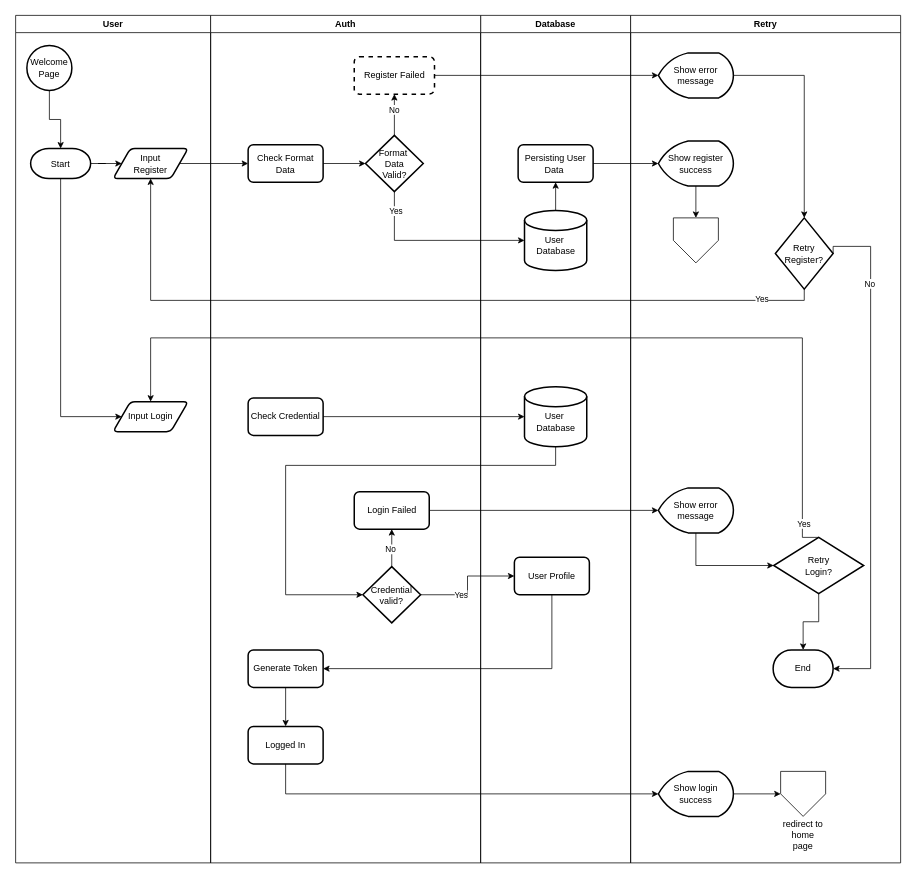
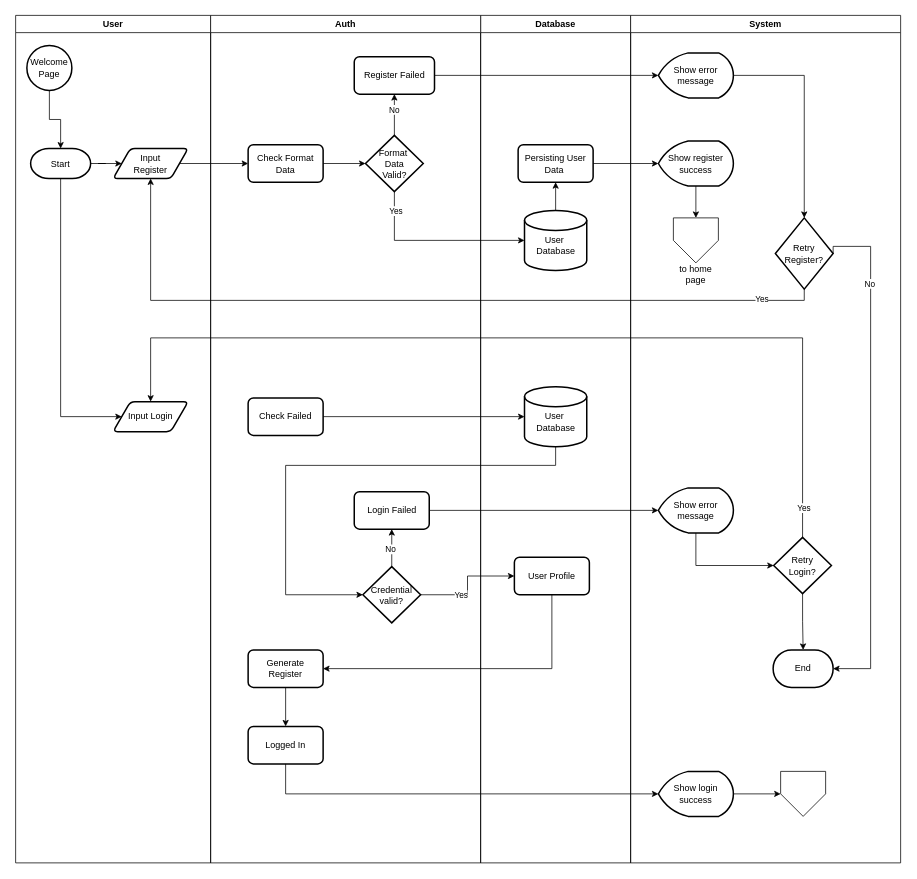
- <mxCell id="8" value="Retry" style="swimlane;whiteSpace=wrap;html=1;" vertex="1" parent="1"><mxGeometry x="840" y="20" width="360" height="1130" as="geometry" /></mxCell>
+ <mxCell id="8" value="System" style="swimlane;whiteSpace=wrap;html=1;" vertex="1" parent="1"><mxGeometry x="840" y="20" width="360" height="1130" as="geometry" /></mxCell>
- <mxCell id="16" value="Register Failed" style="rounded=1;whiteSpace=wrap;html=1;absoluteArcSize=1;arcSize=14;strokeWidth=2;dashed=1;" vertex="1" parent="8"><mxGeometry x="-368.5" y="55" width="107" height="50" as="geometry" /></mxCell>
+ <mxCell id="16" value="Register Failed" style="rounded=1;whiteSpace=wrap;html=1;absoluteArcSize=1;arcSize=14;strokeWidth=2;" vertex="1" parent="8"><mxGeometry x="-368.5" y="55" width="107" height="50" as="geometry" /></mxCell>
+ <mxCell id="57" value="to home page" style="text;html=1;align=center;verticalAlign=middle;whiteSpace=wrap;rounded=0;" vertex="1" parent="8"><mxGeometry x="57" y="330" width="60" height="30" as="geometry" /></mxCell>
- <mxCell id="36" value="Check Credential" style="rounded=1;whiteSpace=wrap;html=1;absoluteArcSize=1;arcSize=14;strokeWidth=2;" vertex="1" parent="8"><mxGeometry x="-510" y="510" width="100" height="50" as="geometry" /></mxCell>
+ <mxCell id="36" value="Check Failed" style="rounded=1;whiteSpace=wrap;html=1;absoluteArcSize=1;arcSize=14;strokeWidth=2;" vertex="1" parent="8"><mxGeometry x="-510" y="510" width="100" height="50" as="geometry" /></mxCell>
- <mxCell id="41" value="Retry&lt;br&gt;Login?" style="strokeWidth=2;html=1;shape=mxgraph.flowchart.decision;whiteSpace=wrap;" vertex="1" parent="8"><mxGeometry x="190.75" y="696" width="120" height="75" as="geometry" /></mxCell>
+ <mxCell id="41" value="Retry&lt;br&gt;Login?" style="strokeWidth=2;html=1;shape=mxgraph.flowchart.decision;whiteSpace=wrap;" vertex="1" parent="8"><mxGeometry x="190.75" y="696" width="77" height="75" as="geometry" /></mxCell>
- <mxCell id="39" value="Generate Token" style="rounded=1;whiteSpace=wrap;html=1;absoluteArcSize=1;arcSize=14;strokeWidth=2;" vertex="1" parent="8"><mxGeometry x="-510" y="846" width="100" height="50" as="geometry" /></mxCell>
+ <mxCell id="39" value="Generate Register" style="rounded=1;whiteSpace=wrap;html=1;absoluteArcSize=1;arcSize=14;strokeWidth=2;" vertex="1" parent="8"><mxGeometry x="-510" y="846" width="100" height="50" as="geometry" /></mxCell>
- <mxCell id="45" value="redirect to home page" style="text;html=1;align=center;verticalAlign=middle;whiteSpace=wrap;rounded=0;" vertex="1" parent="8"><mxGeometry x="200" y="1078" width="60" height="30" as="geometry" /></mxCell>
